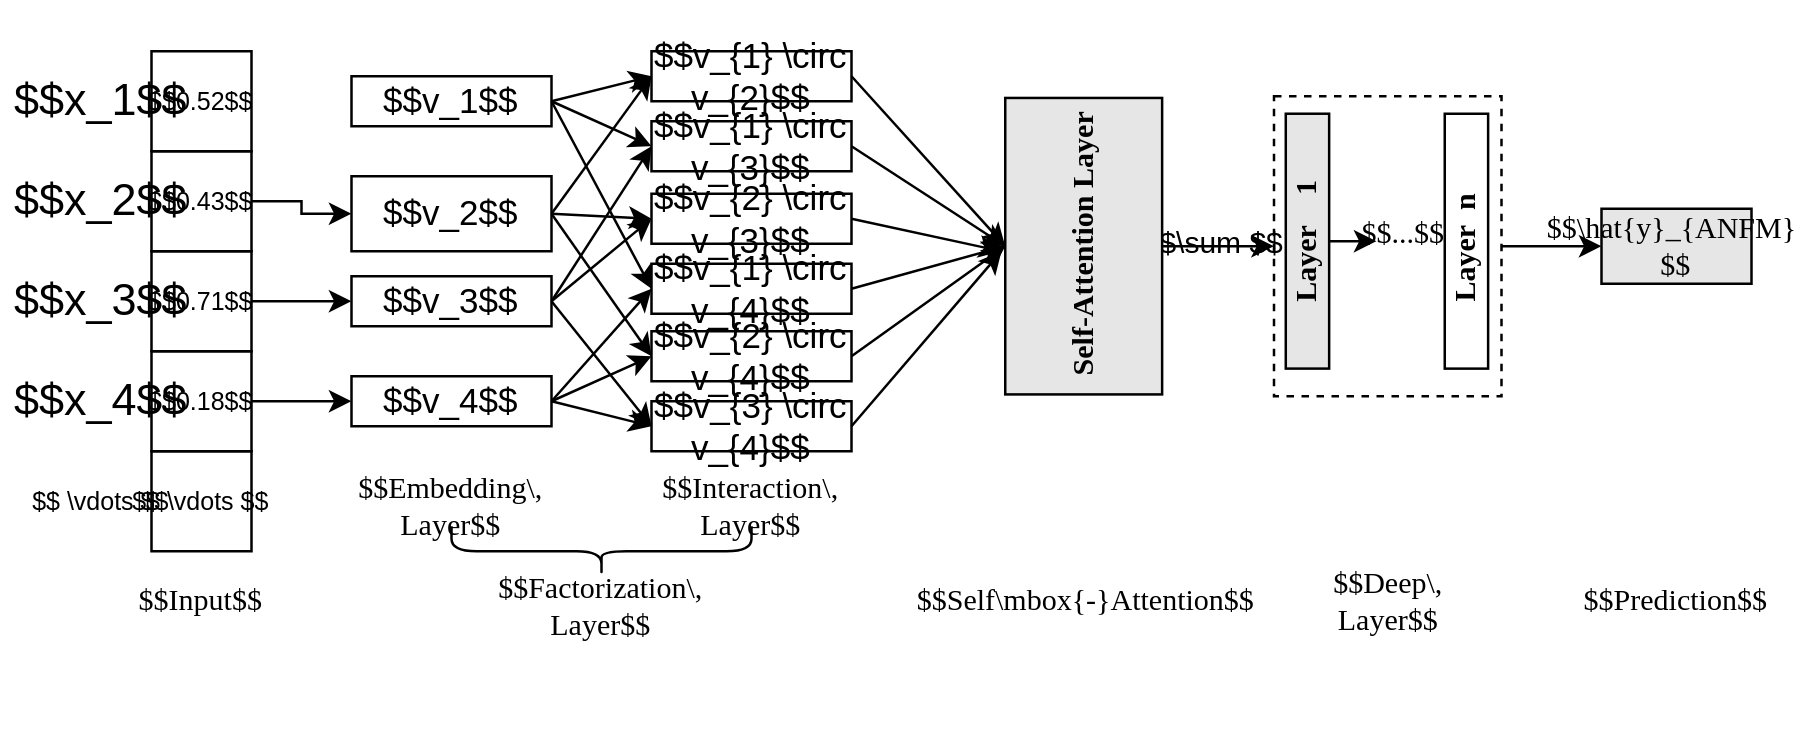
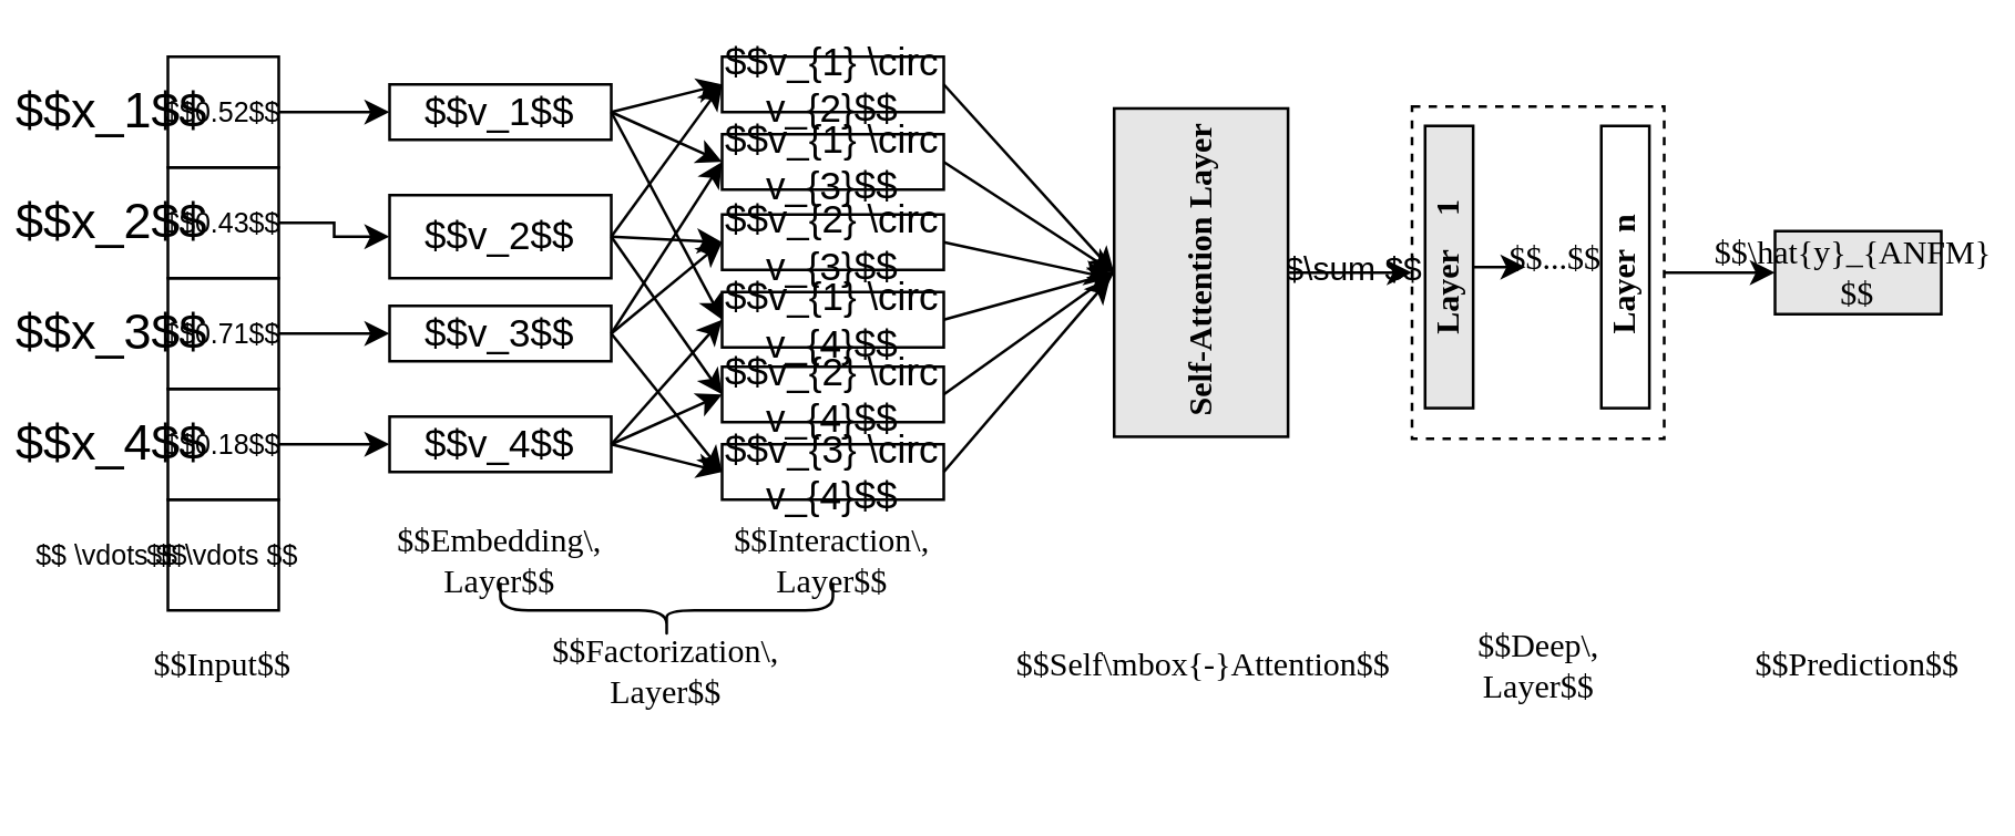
+ <mxCell id="4" style="edgeStyle=orthogonalEdgeStyle;rounded=0;orthogonalLoop=1;jettySize=auto;html=1;entryX=0;entryY=0.5;entryDx=0;entryDy=0;fontSize=18;" parent="1" source="5" target="17" edge="1"><mxGeometry relative="1" as="geometry" /></mxCell>
